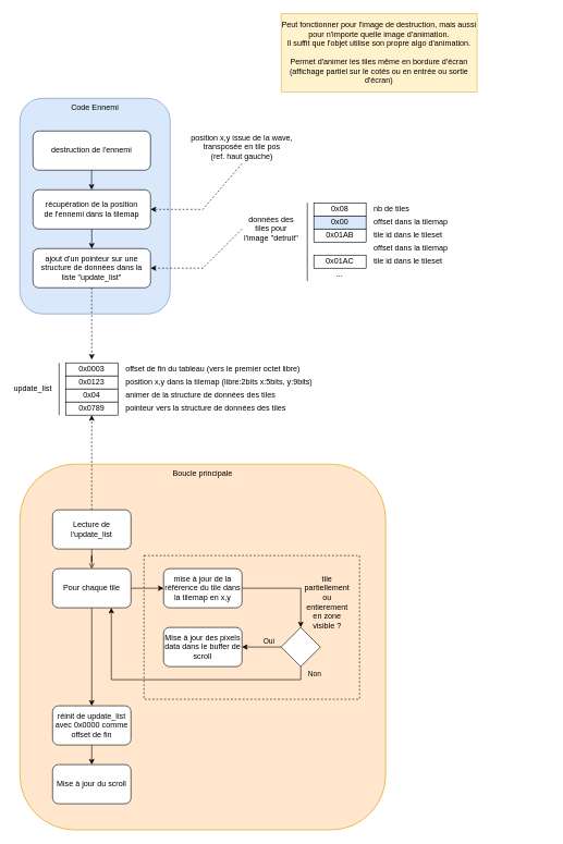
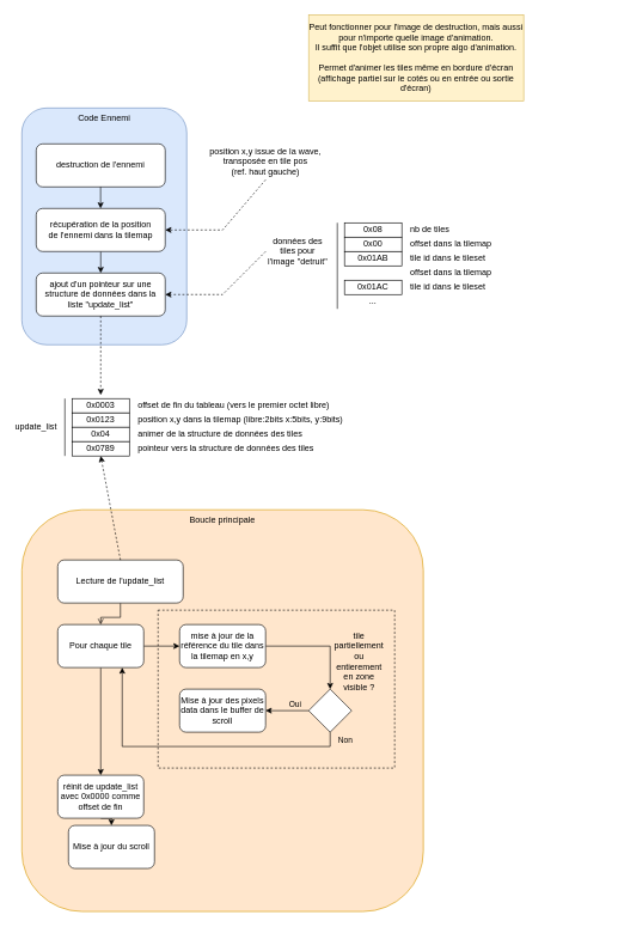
- <mxCell id="18" value="0x00" style="rounded=0;whiteSpace=wrap;html=1;fillColor=#dae8fc;" parent="1" vertex="1"><mxGeometry x="480" y="330" width="80" height="20" as="geometry" /></mxCell>
+ <mxCell id="18" value="0x00" style="rounded=0;whiteSpace=wrap;html=1;" parent="1" vertex="1"><mxGeometry x="480" y="330" width="80" height="20" as="geometry" /></mxCell>
- <mxCell id="38" value="Lecture de l'update_list" style="rounded=1;whiteSpace=wrap;html=1;" vertex="1" parent="1"><mxGeometry x="80" y="780" width="120" height="60" as="geometry" /></mxCell>
+ <mxCell id="38" value="Lecture de l'update_list" style="rounded=1;whiteSpace=wrap;html=1;" vertex="1" parent="1"><mxGeometry x="80" y="780" width="175" height="60" as="geometry" /></mxCell>
- <mxCell id="36" value="Mise à jour du scroll" style="rounded=1;whiteSpace=wrap;html=1;" vertex="1" parent="1"><mxGeometry x="80" y="1170" width="120" height="60" as="geometry" /></mxCell>
+ <mxCell id="36" value="Mise à jour du scroll" style="rounded=1;whiteSpace=wrap;html=1;" vertex="1" parent="1"><mxGeometry x="95" y="1150" width="120" height="60" as="geometry" /></mxCell>
